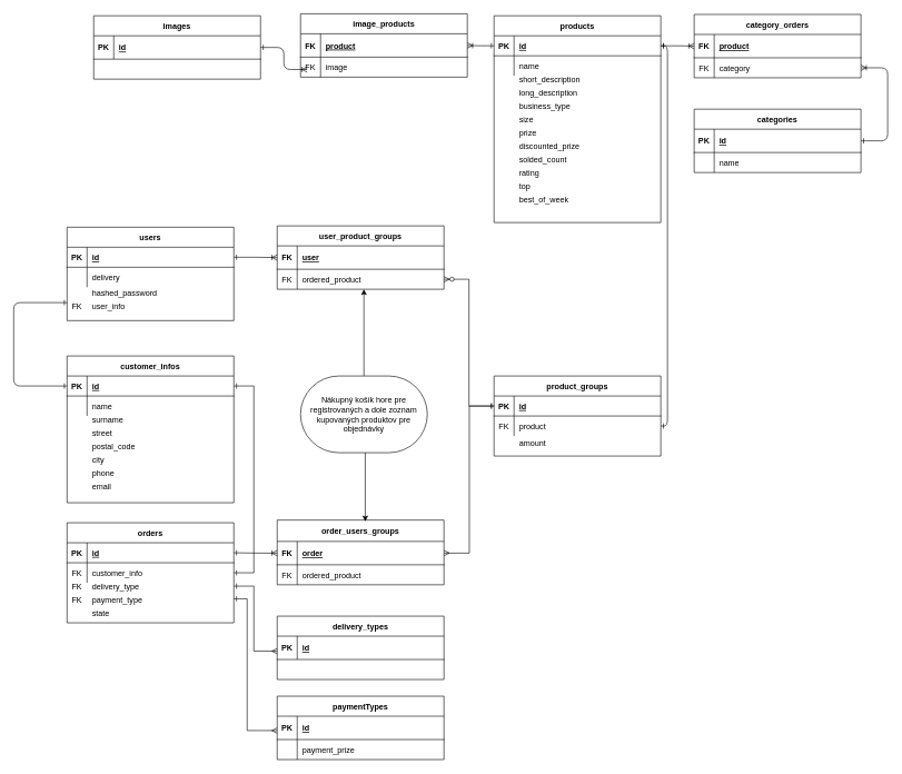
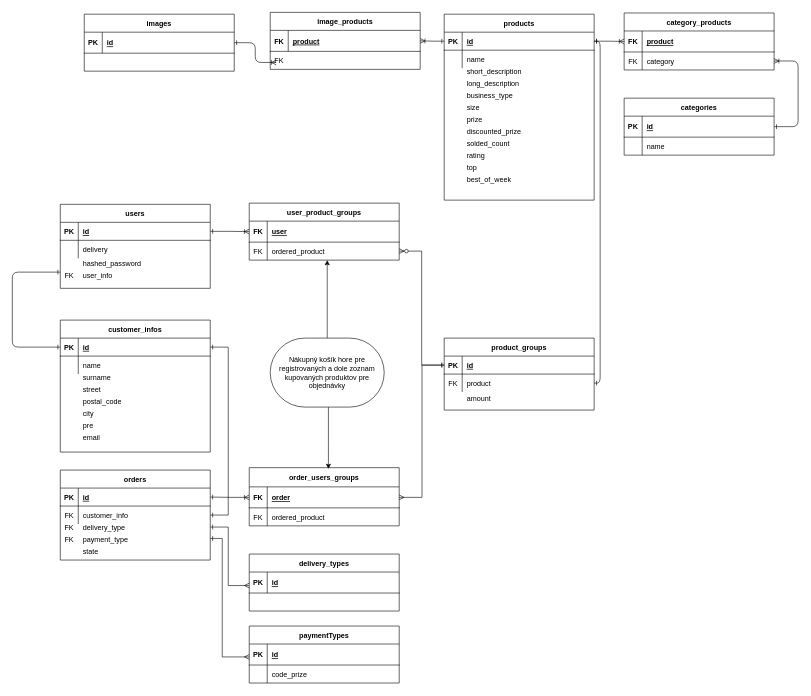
- <mxCell id="148" value="category_orders" style="shape=table;startSize=30;container=1;collapsible=1;childLayout=tableLayout;fixedRows=1;rowLines=0;fontStyle=1;align=center;resizeLast=1;" parent="1" vertex="1"><mxGeometry x="1040" y="21" width="250" height="95" as="geometry" /></mxCell>
+ <mxCell id="148" value="category_products" style="shape=table;startSize=30;container=1;collapsible=1;childLayout=tableLayout;fixedRows=1;rowLines=0;fontStyle=1;align=center;resizeLast=1;" parent="1" vertex="1"><mxGeometry x="1040" y="21" width="250" height="95" as="geometry" /></mxCell>
- <mxCell id="138" value="image" style="shape=partialRectangle;overflow=hidden;connectable=0;fillColor=none;top=0;left=0;bottom=0;right=0;align=left;spacingLeft=6;" parent="136" vertex="1"><mxGeometry x="30" width="220" height="30" as="geometry"><mxRectangle width="220" height="30" as="alternateBounds" /></mxGeometry></mxCell>
- <mxCell id="53" value="phone" style="shape=partialRectangle;overflow=hidden;connectable=0;fillColor=none;top=0;left=0;bottom=0;right=0;align=left;spacingLeft=6;" parent="41" vertex="1"><mxGeometry x="30" y="160" width="220" height="30" as="geometry"><mxRectangle width="220" height="30" as="alternateBounds" /></mxGeometry></mxCell>
+ <mxCell id="53" value="pre" style="shape=partialRectangle;overflow=hidden;connectable=0;fillColor=none;top=0;left=0;bottom=0;right=0;align=left;spacingLeft=6;" parent="41" vertex="1"><mxGeometry x="30" y="160" width="220" height="30" as="geometry"><mxRectangle width="220" height="30" as="alternateBounds" /></mxGeometry></mxCell>
- <mxCell id="120" value="payment_prize" style="shape=partialRectangle;overflow=hidden;connectable=0;fillColor=none;top=0;left=0;bottom=0;right=0;align=left;spacingLeft=6;" parent="118" vertex="1"><mxGeometry x="30" width="220" height="30" as="geometry"><mxRectangle width="220" height="30" as="alternateBounds" /></mxGeometry></mxCell>
+ <mxCell id="120" value="code_prize" style="shape=partialRectangle;overflow=hidden;connectable=0;fillColor=none;top=0;left=0;bottom=0;right=0;align=left;spacingLeft=6;" parent="118" vertex="1"><mxGeometry x="30" width="220" height="30" as="geometry"><mxRectangle width="220" height="30" as="alternateBounds" /></mxGeometry></mxCell>
